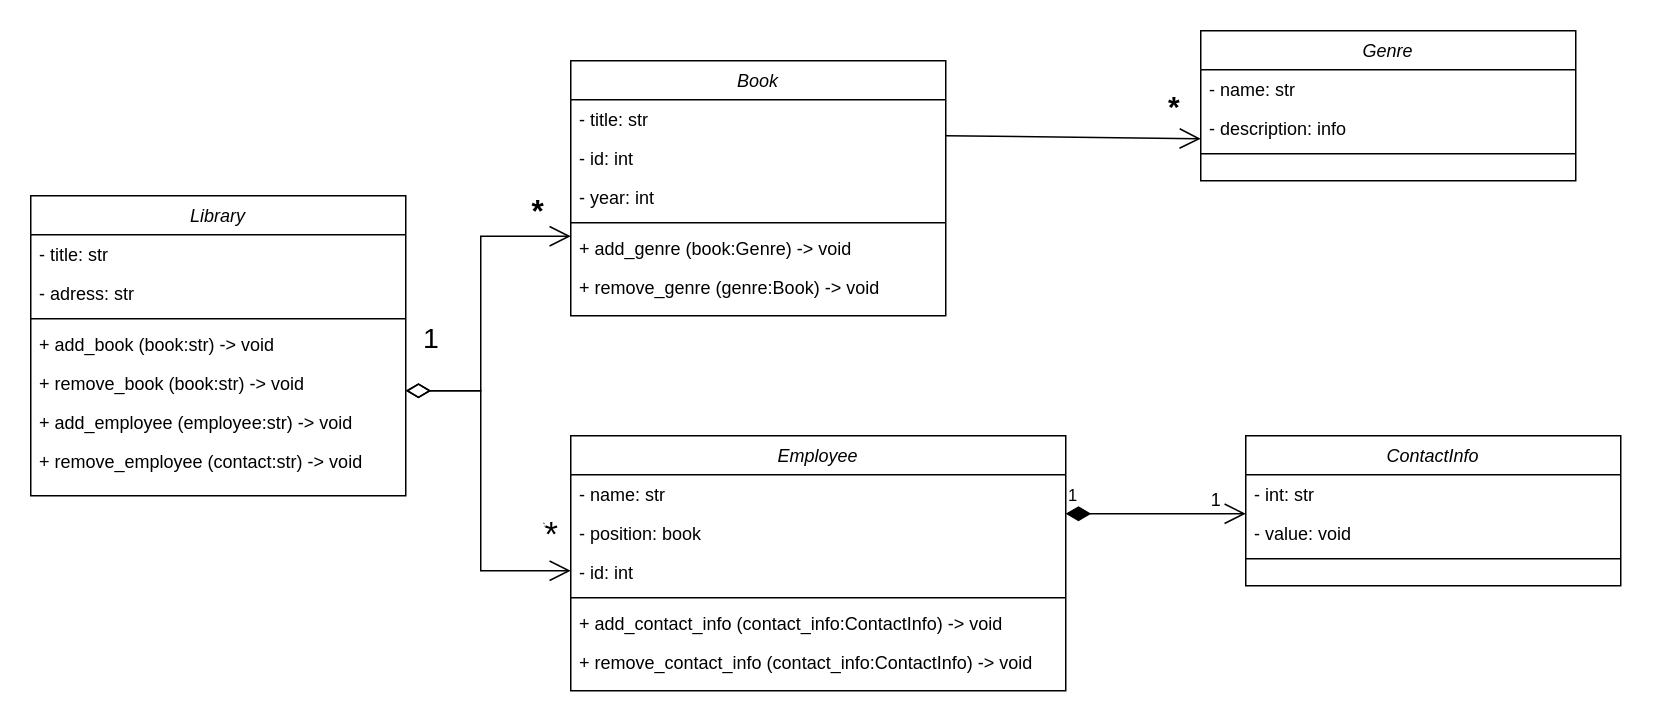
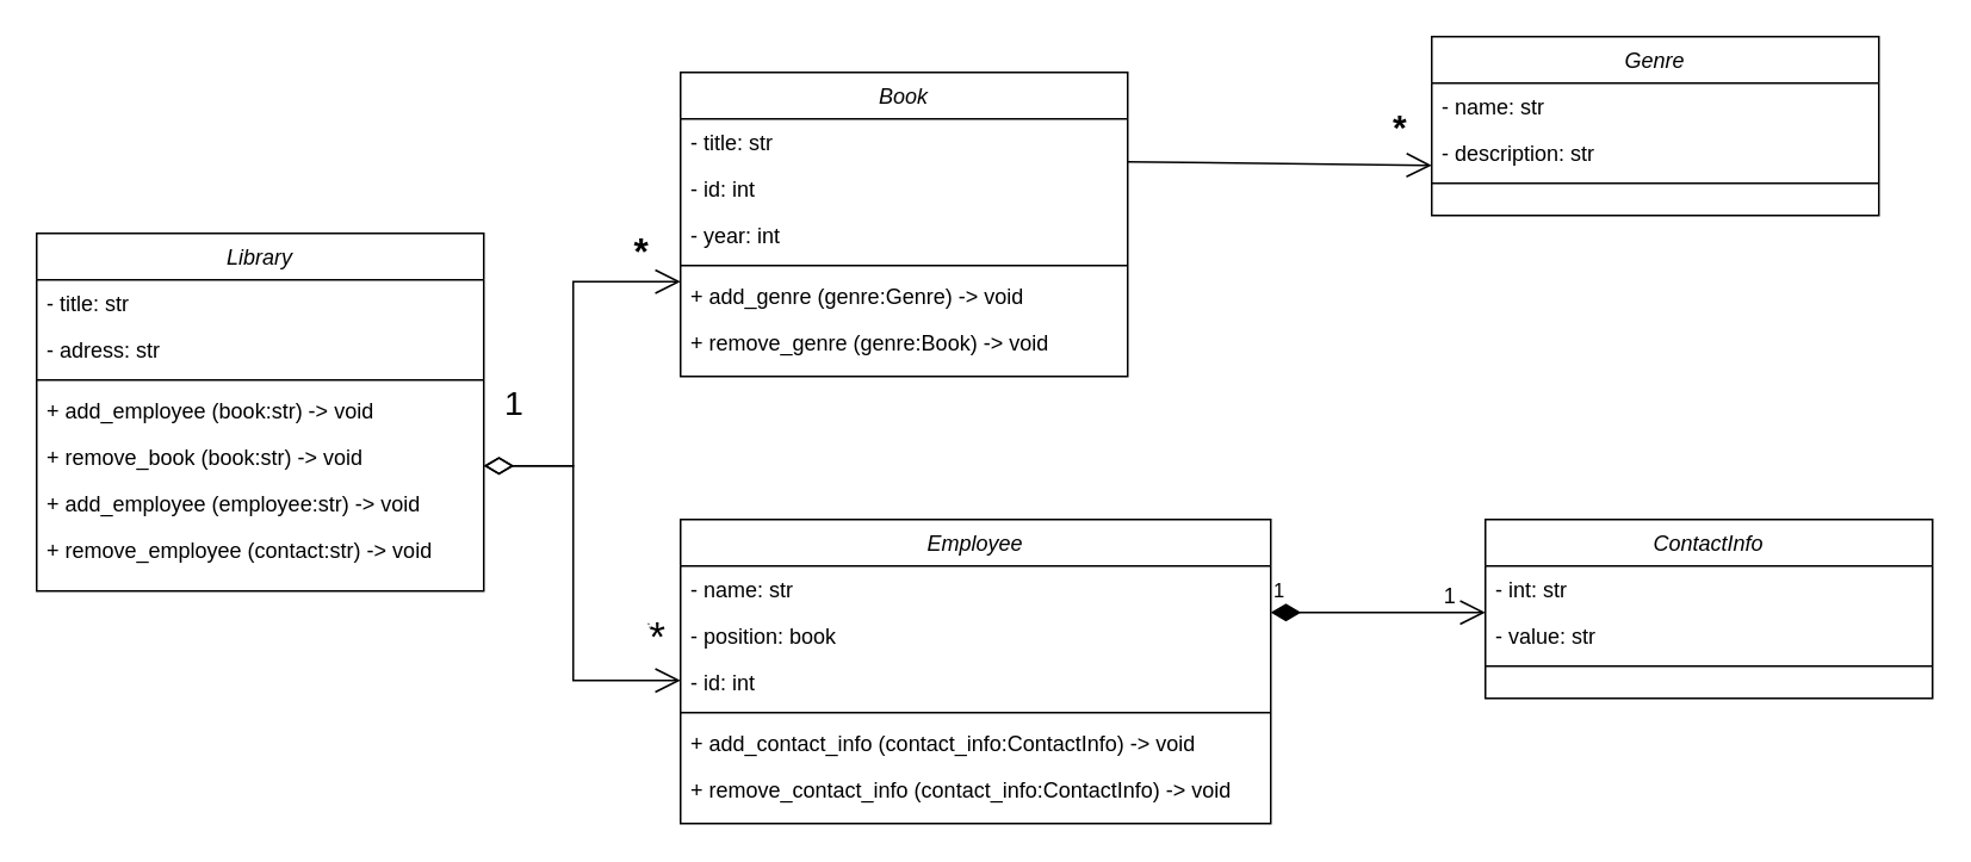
- <mxCell id="26" value="- description: info" style="text;align=left;verticalAlign=top;spacingLeft=4;spacingRight=4;overflow=hidden;rotatable=0;points=[[0,0.5],[1,0.5]];portConstraint=eastwest;rounded=0;shadow=0;html=0;" vertex="1" parent="24"><mxGeometry y="52" width="250" height="26" as="geometry" /></mxCell>
+ <mxCell id="26" value="- description: str" style="text;align=left;verticalAlign=top;spacingLeft=4;spacingRight=4;overflow=hidden;rotatable=0;points=[[0,0.5],[1,0.5]];portConstraint=eastwest;rounded=0;shadow=0;html=0;" vertex="1" parent="24"><mxGeometry y="52" width="250" height="26" as="geometry" /></mxCell>
- <mxCell id="15" value="+ add_genre (book:Genre) -&gt; void" style="text;align=left;verticalAlign=top;spacingLeft=4;spacingRight=4;overflow=hidden;rotatable=0;points=[[0,0.5],[1,0.5]];portConstraint=eastwest;" vertex="1" parent="10"><mxGeometry y="112" width="250" height="26" as="geometry" /></mxCell>
+ <mxCell id="15" value="+ add_genre (genre:Genre) -&gt; void" style="text;align=left;verticalAlign=top;spacingLeft=4;spacingRight=4;overflow=hidden;rotatable=0;points=[[0,0.5],[1,0.5]];portConstraint=eastwest;" vertex="1" parent="10"><mxGeometry y="112" width="250" height="26" as="geometry" /></mxCell>
- <mxCell id="6" value="+ add_book (book:str) -&gt; void" style="text;align=left;verticalAlign=top;spacingLeft=4;spacingRight=4;overflow=hidden;rotatable=0;points=[[0,0.5],[1,0.5]];portConstraint=eastwest;" parent="2" vertex="1"><mxGeometry y="86" width="250" height="26" as="geometry" /></mxCell>
+ <mxCell id="6" value="+ add_employee (book:str) -&gt; void" style="text;align=left;verticalAlign=top;spacingLeft=4;spacingRight=4;overflow=hidden;rotatable=0;points=[[0,0.5],[1,0.5]];portConstraint=eastwest;" parent="2" vertex="1"><mxGeometry y="86" width="250" height="26" as="geometry" /></mxCell>
- <mxCell id="30" value="- value: void" style="text;align=left;verticalAlign=top;spacingLeft=4;spacingRight=4;overflow=hidden;rotatable=0;points=[[0,0.5],[1,0.5]];portConstraint=eastwest;rounded=0;shadow=0;html=0;" vertex="1" parent="28"><mxGeometry y="52" width="250" height="26" as="geometry" /></mxCell>
+ <mxCell id="30" value="- value: str" style="text;align=left;verticalAlign=top;spacingLeft=4;spacingRight=4;overflow=hidden;rotatable=0;points=[[0,0.5],[1,0.5]];portConstraint=eastwest;rounded=0;shadow=0;html=0;" vertex="1" parent="28"><mxGeometry y="52" width="250" height="26" as="geometry" /></mxCell>
